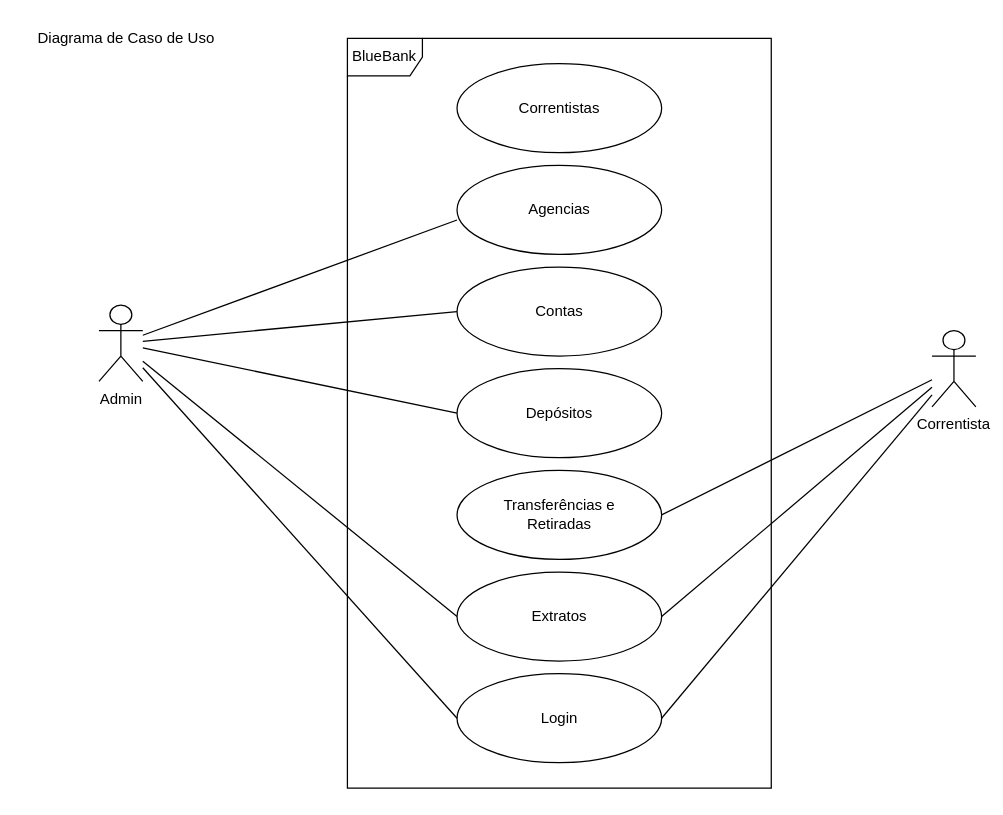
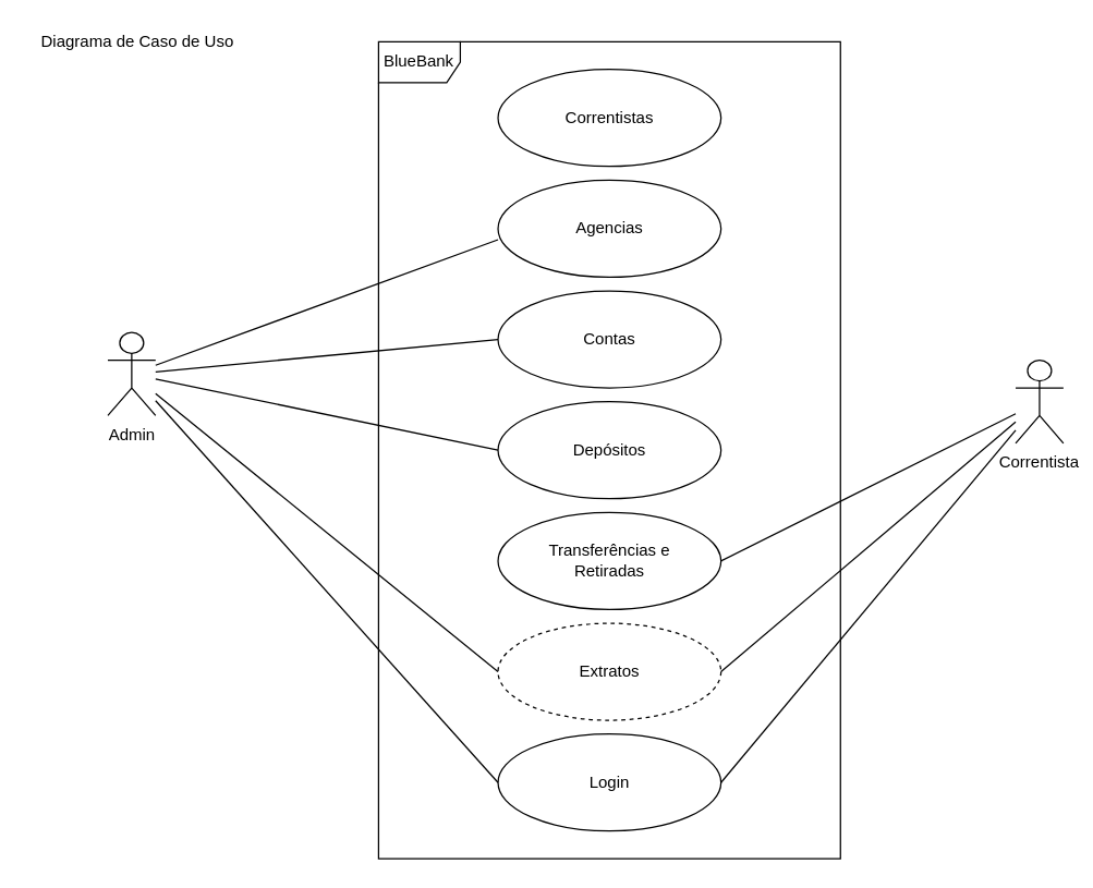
- <mxCell id="10" value="Extratos" style="ellipse;whiteSpace=wrap;html=1;" parent="2" vertex="1"><mxGeometry x="344.923" y="437.167" width="163.692" height="71.167" as="geometry" /></mxCell>
+ <mxCell id="10" value="Extratos" style="ellipse;whiteSpace=wrap;html=1;dashed=1;" parent="2" vertex="1"><mxGeometry x="344.923" y="437.167" width="163.692" height="71.167" as="geometry" /></mxCell>
